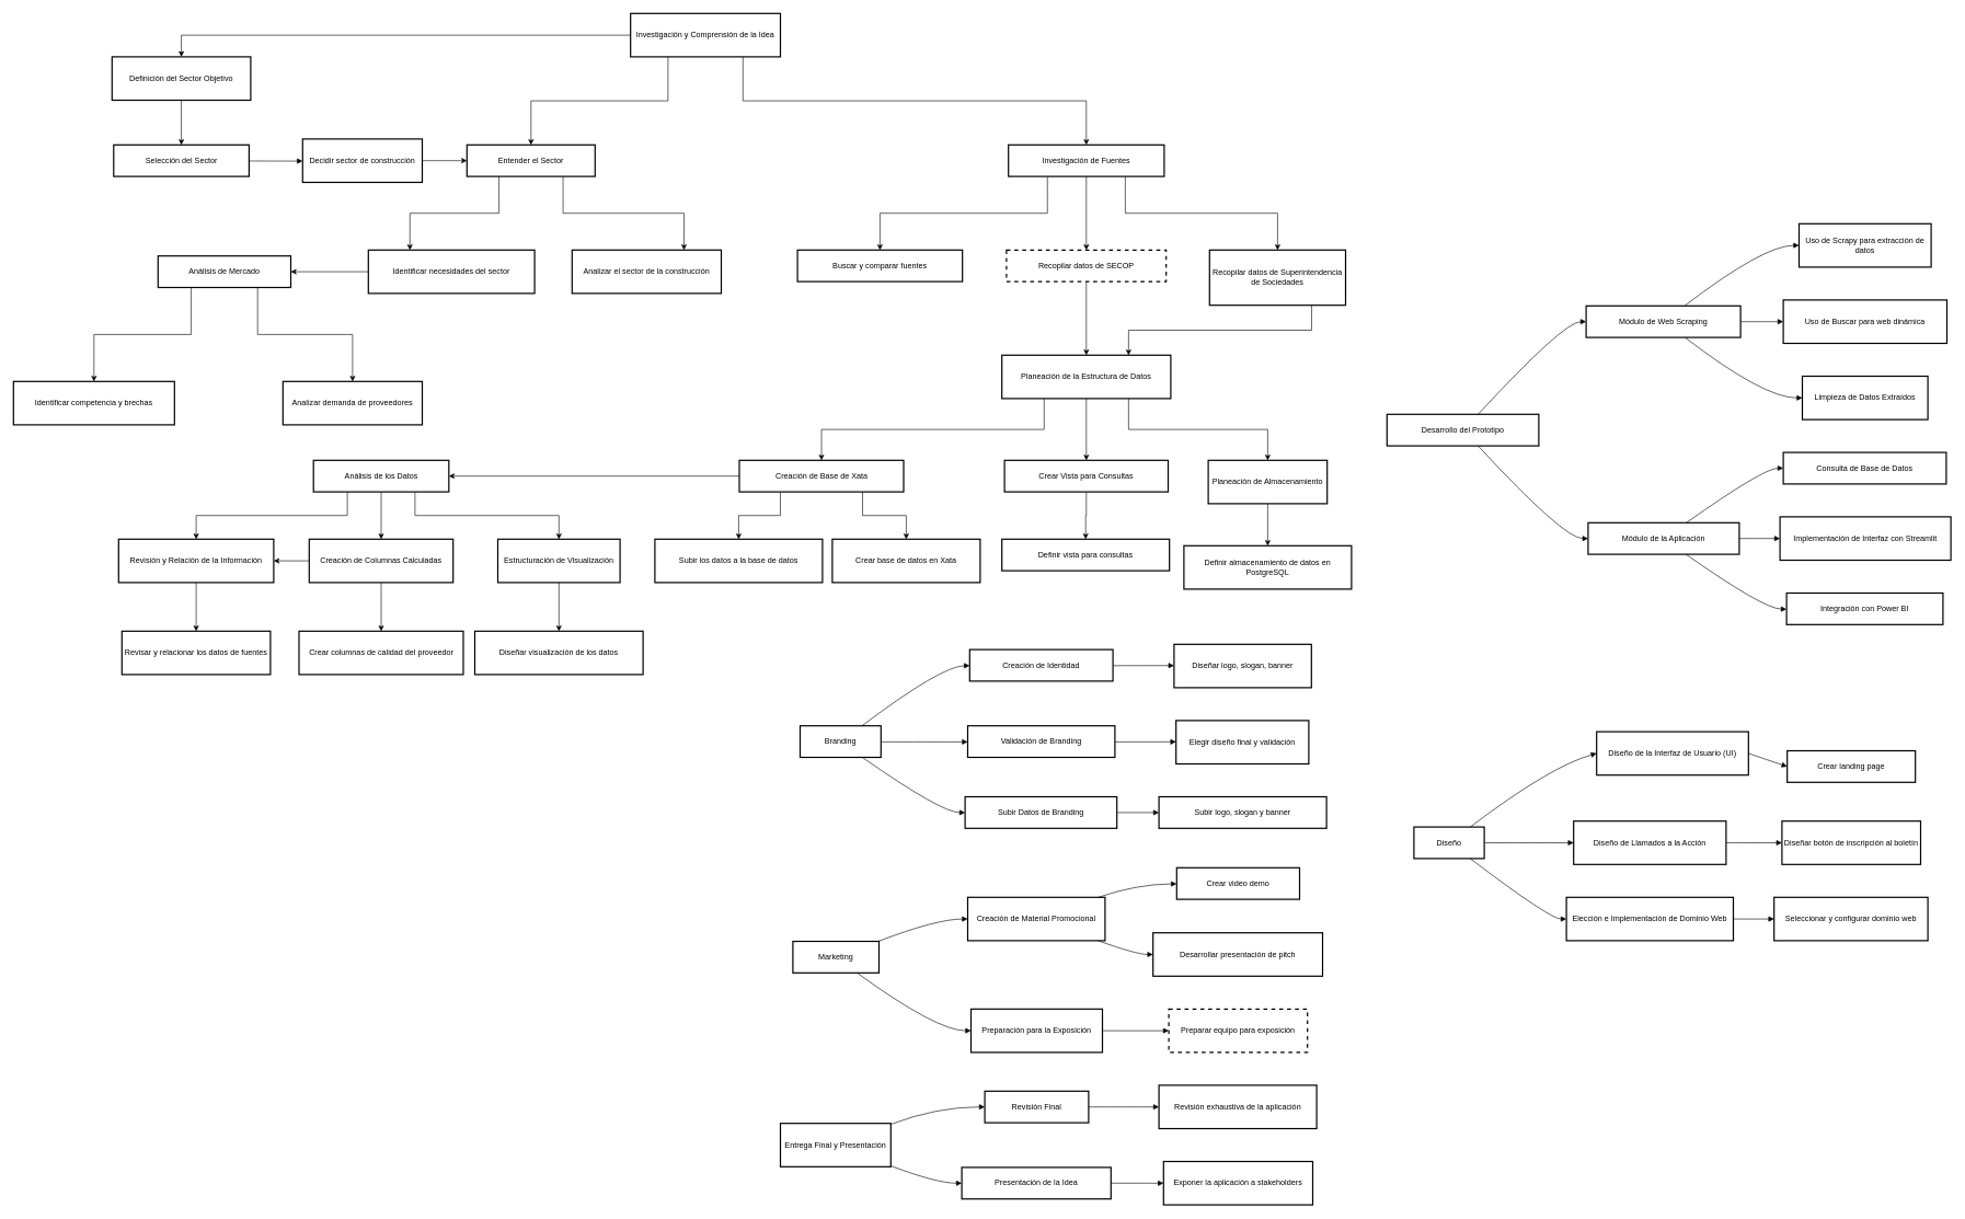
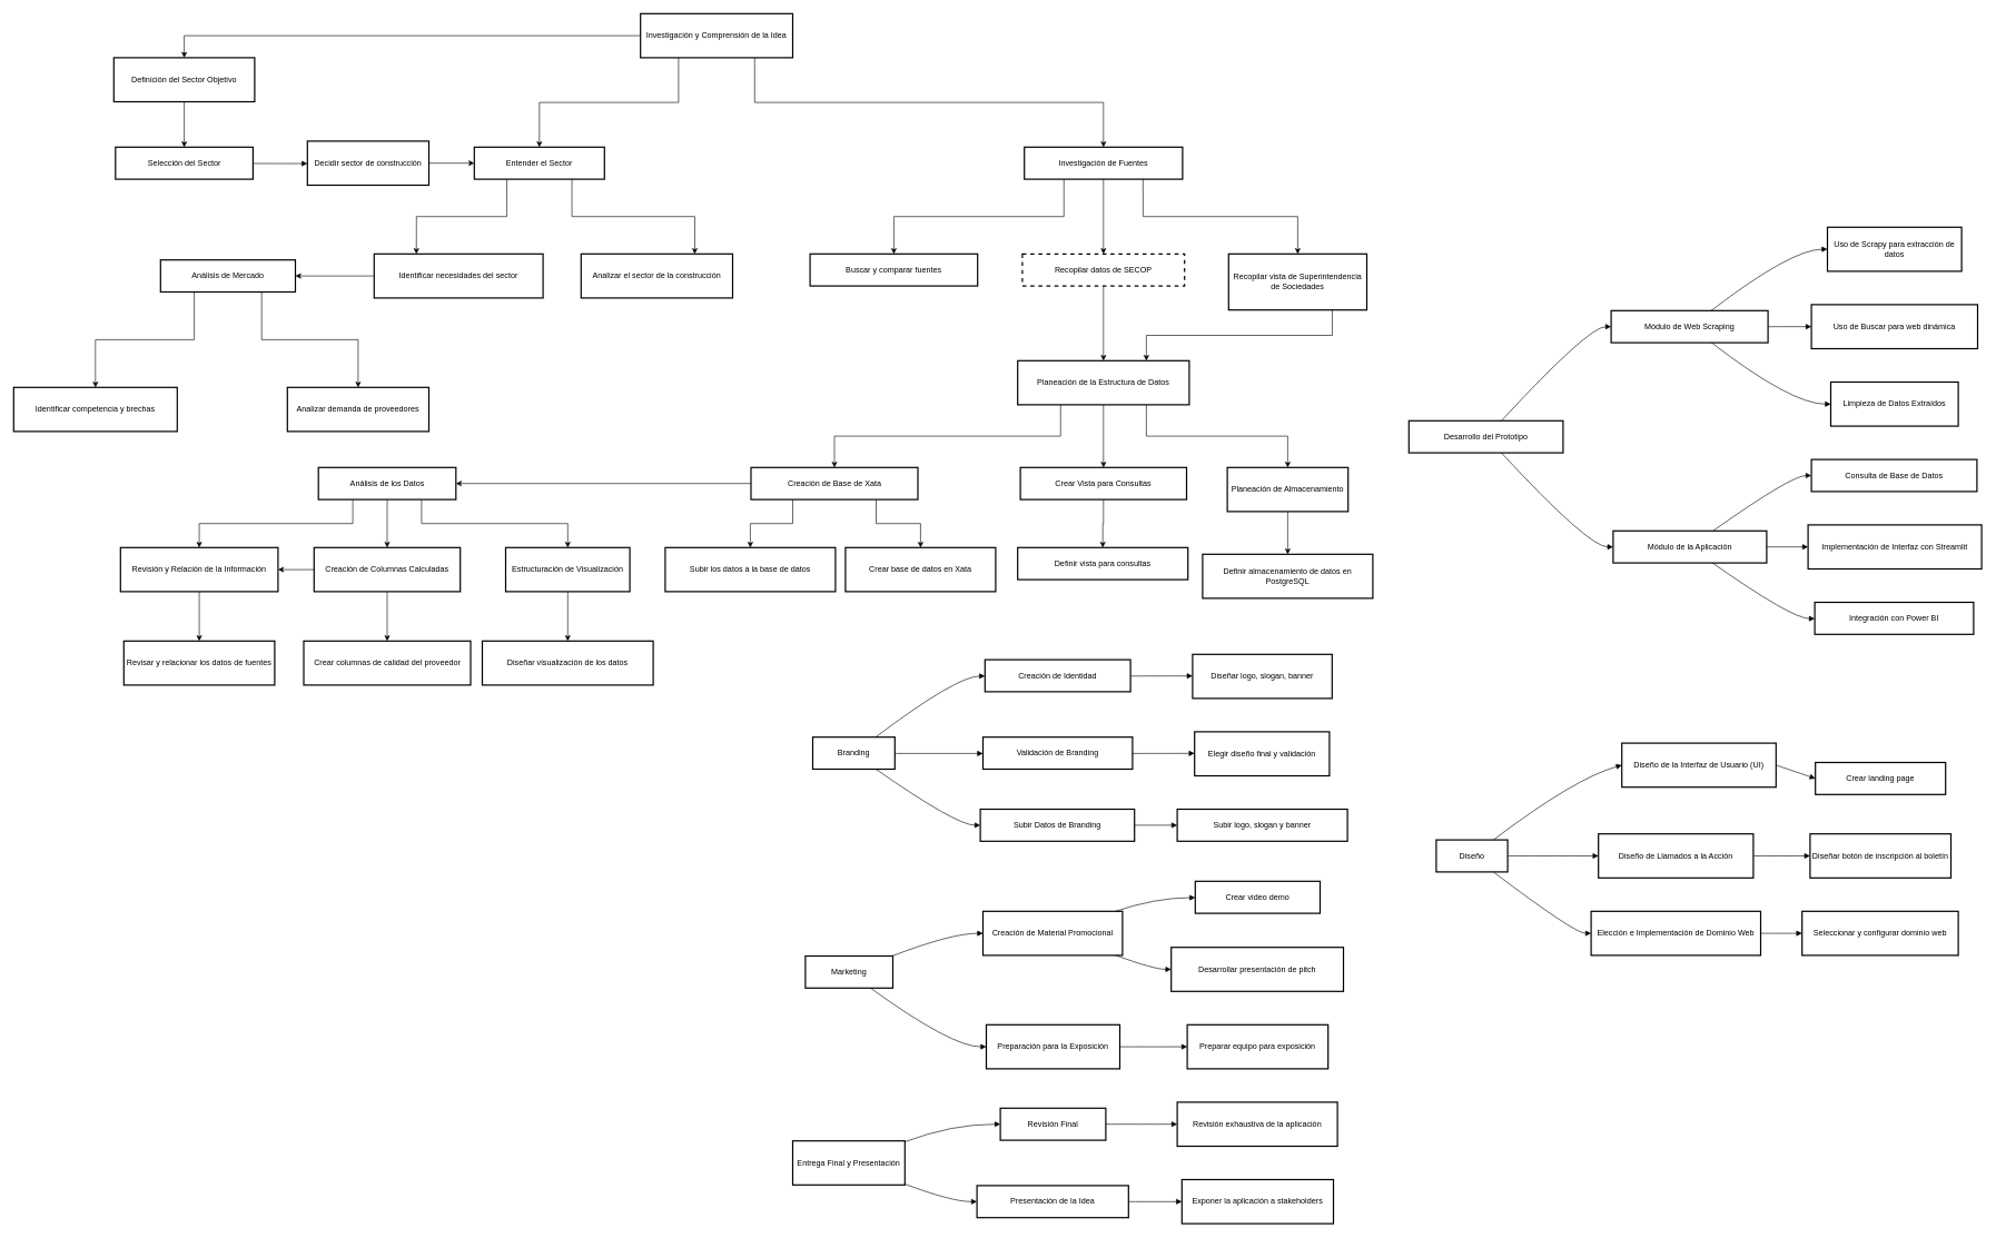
- <mxCell id="15" value="Recopilar datos de Superintendencia de Sociedades" style="whiteSpace=wrap;strokeWidth=2;" vertex="1" parent="1"><mxGeometry x="1840" y="380" width="207" height="84" as="geometry" /></mxCell>
+ <mxCell id="15" value="Recopilar vista de Superintendencia de Sociedades" style="whiteSpace=wrap;strokeWidth=2;" vertex="1" parent="1"><mxGeometry x="1840" y="380" width="207" height="84" as="geometry" /></mxCell>
- <mxCell id="86" value="Preparar equipo para exposición" style="whiteSpace=wrap;strokeWidth=2;dashed=1;" vertex="1" parent="1"><mxGeometry x="1778" y="1535" width="211" height="66" as="geometry" /></mxCell>
+ <mxCell id="86" value="Preparar equipo para exposición" style="whiteSpace=wrap;strokeWidth=2;" vertex="1" parent="1"><mxGeometry x="1778" y="1535" width="211" height="66" as="geometry" /></mxCell>
